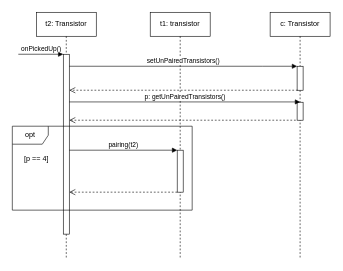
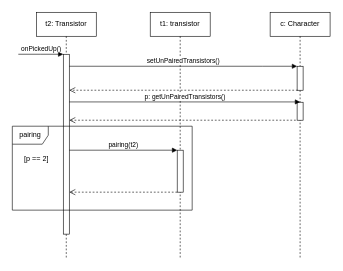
- <mxCell id="7" value="c: Transistor" style="shape=umlLifeline;perimeter=lifelinePerimeter;whiteSpace=wrap;html=1;container=1;dropTarget=0;collapsible=0;recursiveResize=0;outlineConnect=0;portConstraint=eastwest;newEdgeStyle={&quot;curved&quot;:0,&quot;rounded&quot;:0};" vertex="1" parent="1"><mxGeometry x="450" y="20" width="100" height="410" as="geometry" /></mxCell>
+ <mxCell id="7" value="c: Character" style="shape=umlLifeline;perimeter=lifelinePerimeter;whiteSpace=wrap;html=1;container=1;dropTarget=0;collapsible=0;recursiveResize=0;outlineConnect=0;portConstraint=eastwest;newEdgeStyle={&quot;curved&quot;:0,&quot;rounded&quot;:0};" vertex="1" parent="1"><mxGeometry x="450" y="20" width="100" height="410" as="geometry" /></mxCell>
- <mxCell id="15" value="opt" style="shape=umlFrame;whiteSpace=wrap;html=1;pointerEvents=0;" vertex="1" parent="1"><mxGeometry x="20" y="210" width="300" height="140" as="geometry" /></mxCell>
+ <mxCell id="15" value="pairing" style="shape=umlFrame;whiteSpace=wrap;html=1;pointerEvents=0;" vertex="1" parent="1"><mxGeometry x="20" y="210" width="300" height="140" as="geometry" /></mxCell>
- <mxCell id="16" value="[p == 4]" style="text;html=1;align=center;verticalAlign=middle;resizable=0;points=[];autosize=1;strokeColor=none;fillColor=none;" vertex="1" parent="1"><mxGeometry x="30" y="250" width="60" height="30" as="geometry" /></mxCell>
+ <mxCell id="16" value="[p == 2]" style="text;html=1;align=center;verticalAlign=middle;resizable=0;points=[];autosize=1;strokeColor=none;fillColor=none;" vertex="1" parent="1"><mxGeometry x="30" y="250" width="60" height="30" as="geometry" /></mxCell>
